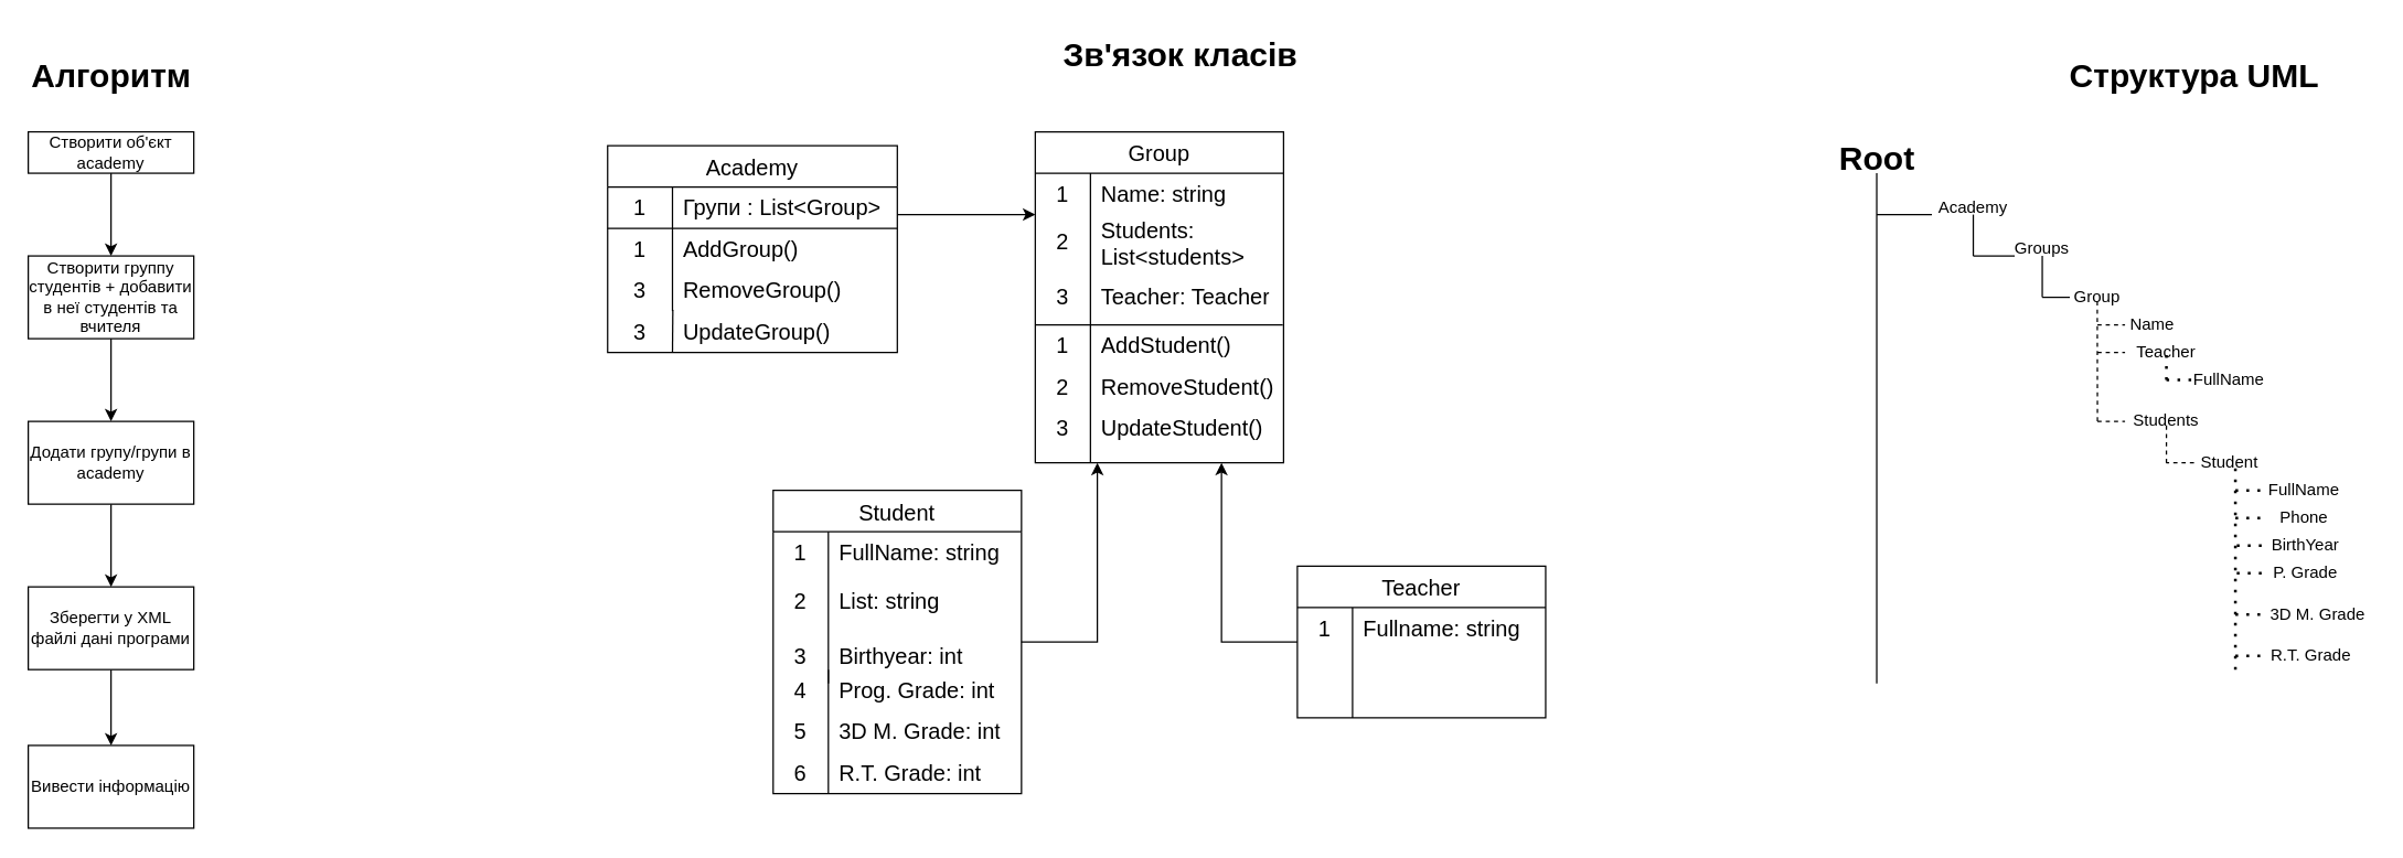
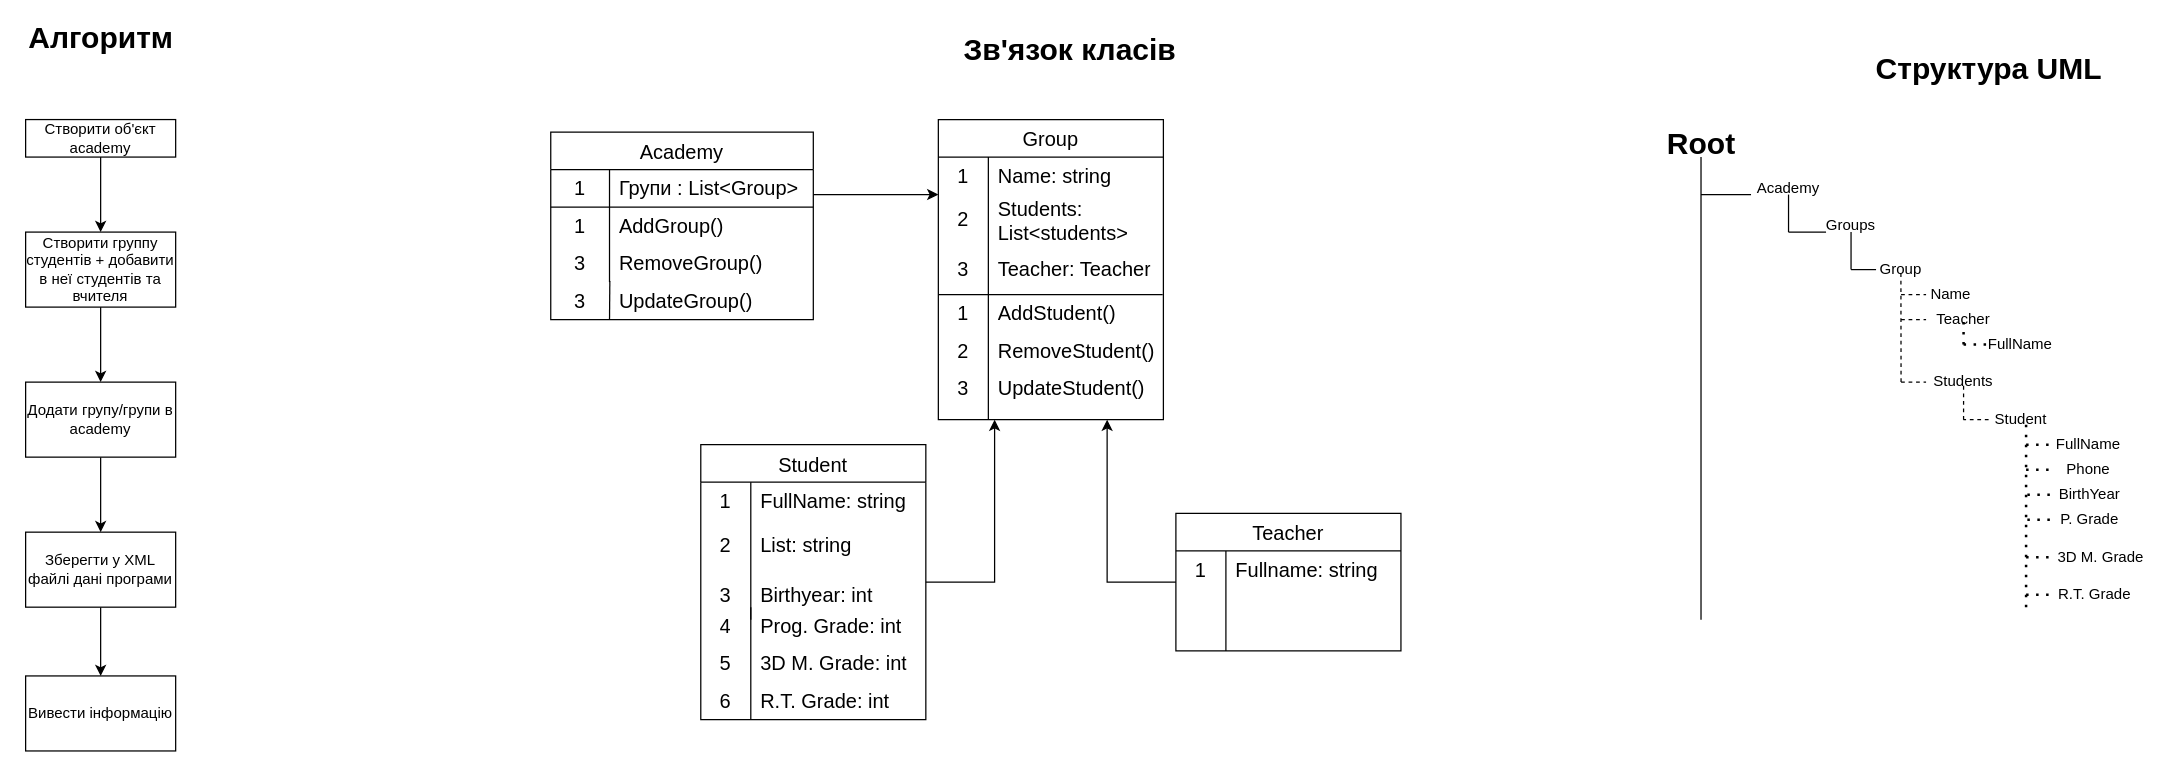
- <mxCell id="2" value="Алгоритм" style="text;strokeColor=none;fillColor=none;html=1;fontSize=24;fontStyle=1;verticalAlign=middle;align=center;" vertex="1" parent="1"><mxGeometry x="30" y="35" width="100" height="40" as="geometry" /></mxCell>
+ <mxCell id="2" value="Алгоритм" style="text;strokeColor=none;fillColor=none;html=1;fontSize=24;fontStyle=1;verticalAlign=middle;align=center;" vertex="1" parent="1"><mxGeometry x="30" y="10" width="100" height="40" as="geometry" /></mxCell>
